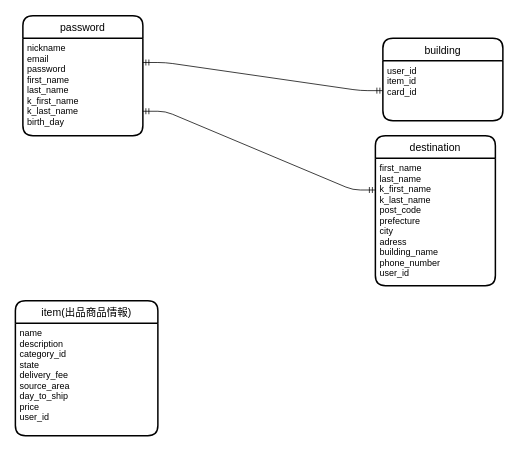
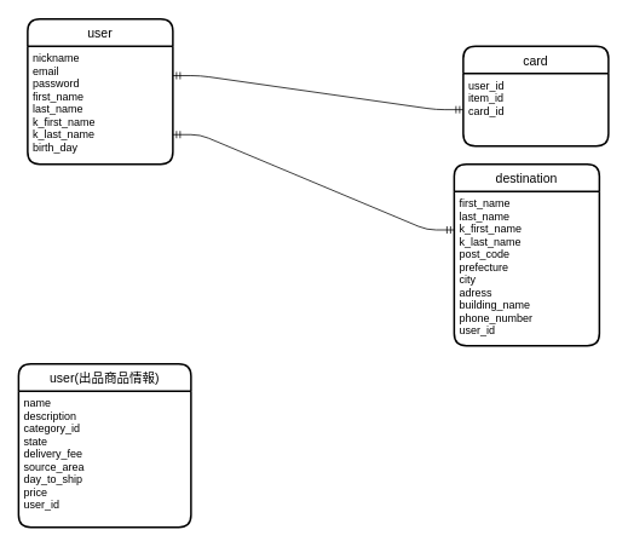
- <mxCell id="4" value="password" style="swimlane;childLayout=stackLayout;horizontal=1;startSize=30;horizontalStack=0;rounded=1;fontSize=14;fontStyle=0;strokeWidth=2;resizeParent=0;resizeLast=1;shadow=0;dashed=0;align=center;" vertex="1" parent="1"><mxGeometry x="30" y="20" width="160" height="160" as="geometry" /></mxCell>
+ <mxCell id="4" value="user" style="swimlane;childLayout=stackLayout;horizontal=1;startSize=30;horizontalStack=0;rounded=1;fontSize=14;fontStyle=0;strokeWidth=2;resizeParent=0;resizeLast=1;shadow=0;dashed=0;align=center;" vertex="1" parent="1"><mxGeometry x="30" y="20" width="160" height="160" as="geometry" /></mxCell>
- <mxCell id="8" value="building" style="swimlane;childLayout=stackLayout;horizontal=1;startSize=30;horizontalStack=0;rounded=1;fontSize=14;fontStyle=0;strokeWidth=2;resizeParent=0;resizeLast=1;shadow=0;dashed=0;align=center;" vertex="1" parent="1"><mxGeometry x="510" width="160" height="110" as="geometry" y="50" /></mxCell>
+ <mxCell id="8" value="card" style="swimlane;childLayout=stackLayout;horizontal=1;startSize=30;horizontalStack=0;rounded=1;fontSize=14;fontStyle=0;strokeWidth=2;resizeParent=0;resizeLast=1;shadow=0;dashed=0;align=center;" vertex="1" parent="1"><mxGeometry x="510" width="160" height="110" as="geometry" y="50" /></mxCell>
- <mxCell id="6" value="item(出品商品情報)" style="swimlane;childLayout=stackLayout;horizontal=1;startSize=30;horizontalStack=0;rounded=1;fontSize=14;fontStyle=0;strokeWidth=2;resizeParent=0;resizeLast=1;shadow=0;dashed=0;align=center;" vertex="1" parent="1"><mxGeometry x="20" y="400" width="190" height="180" as="geometry" /></mxCell>
+ <mxCell id="6" value="user(出品商品情報)" style="swimlane;childLayout=stackLayout;horizontal=1;startSize=30;horizontalStack=0;rounded=1;fontSize=14;fontStyle=0;strokeWidth=2;resizeParent=0;resizeLast=1;shadow=0;dashed=0;align=center;" vertex="1" parent="1"><mxGeometry x="20" y="400" width="190" height="180" as="geometry" /></mxCell>
